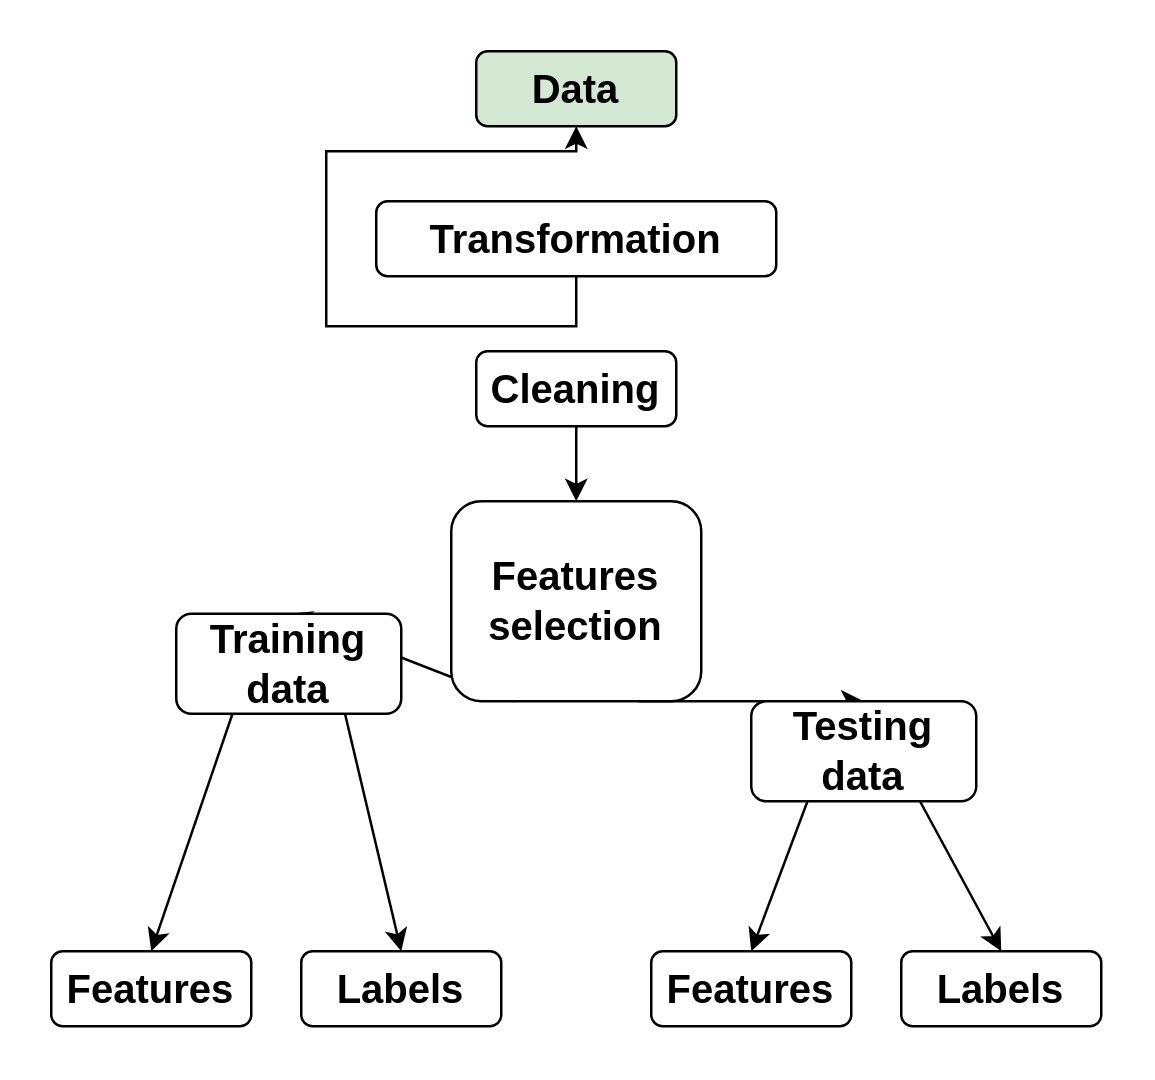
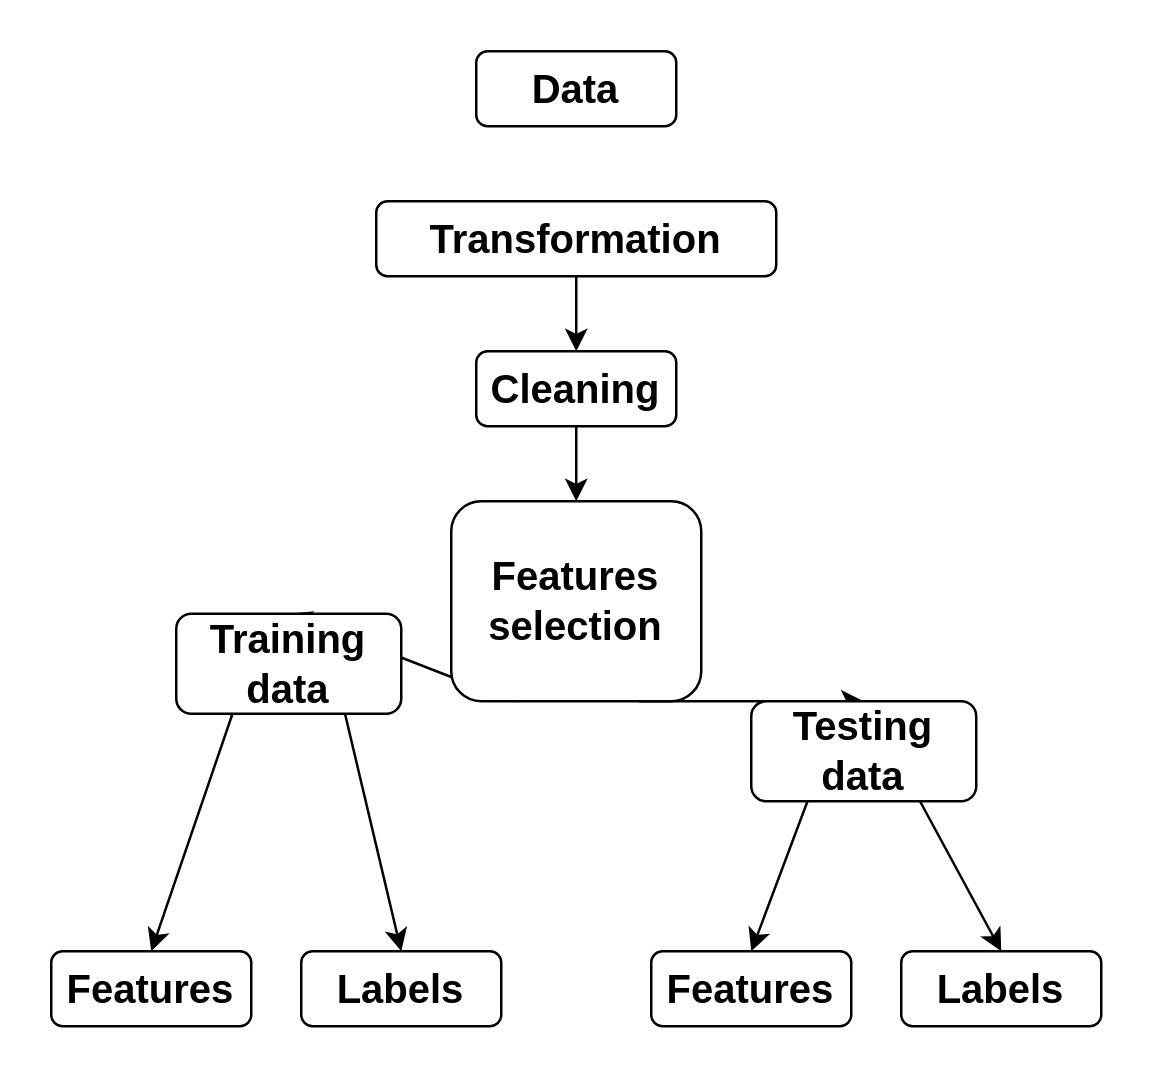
- <mxCell id="2" value="&lt;b&gt;&lt;font style=&quot;font-size: 16px&quot;&gt;Data&lt;/font&gt;&lt;/b&gt;" style="rounded=1;whiteSpace=wrap;html=1;fillColor=#d5e8d4;" vertex="1" parent="1"><mxGeometry x="190" y="20" width="80" height="30" as="geometry" /></mxCell>
+ <mxCell id="2" value="&lt;b&gt;&lt;font style=&quot;font-size: 16px&quot;&gt;Data&lt;/font&gt;&lt;/b&gt;" style="rounded=1;whiteSpace=wrap;html=1;" vertex="1" parent="1"><mxGeometry x="190" y="20" width="80" height="30" as="geometry" /></mxCell>
- <mxCell id="3" style="edgeStyle=orthogonalEdgeStyle;rounded=0;orthogonalLoop=1;jettySize=auto;html=1;exitX=0.5;exitY=1;exitDx=0;exitDy=0;fontSize=16;" edge="1" parent="1" source="4" target="2"><mxGeometry relative="1" as="geometry" /></mxCell>
+ <mxCell id="3" style="edgeStyle=orthogonalEdgeStyle;rounded=0;orthogonalLoop=1;jettySize=auto;html=1;exitX=0.5;exitY=1;exitDx=0;exitDy=0;entryX=0.5;entryY=0;entryDx=0;entryDy=0;fontSize=16;" edge="1" parent="1" source="4" target="6"><mxGeometry relative="1" as="geometry" /></mxCell>
